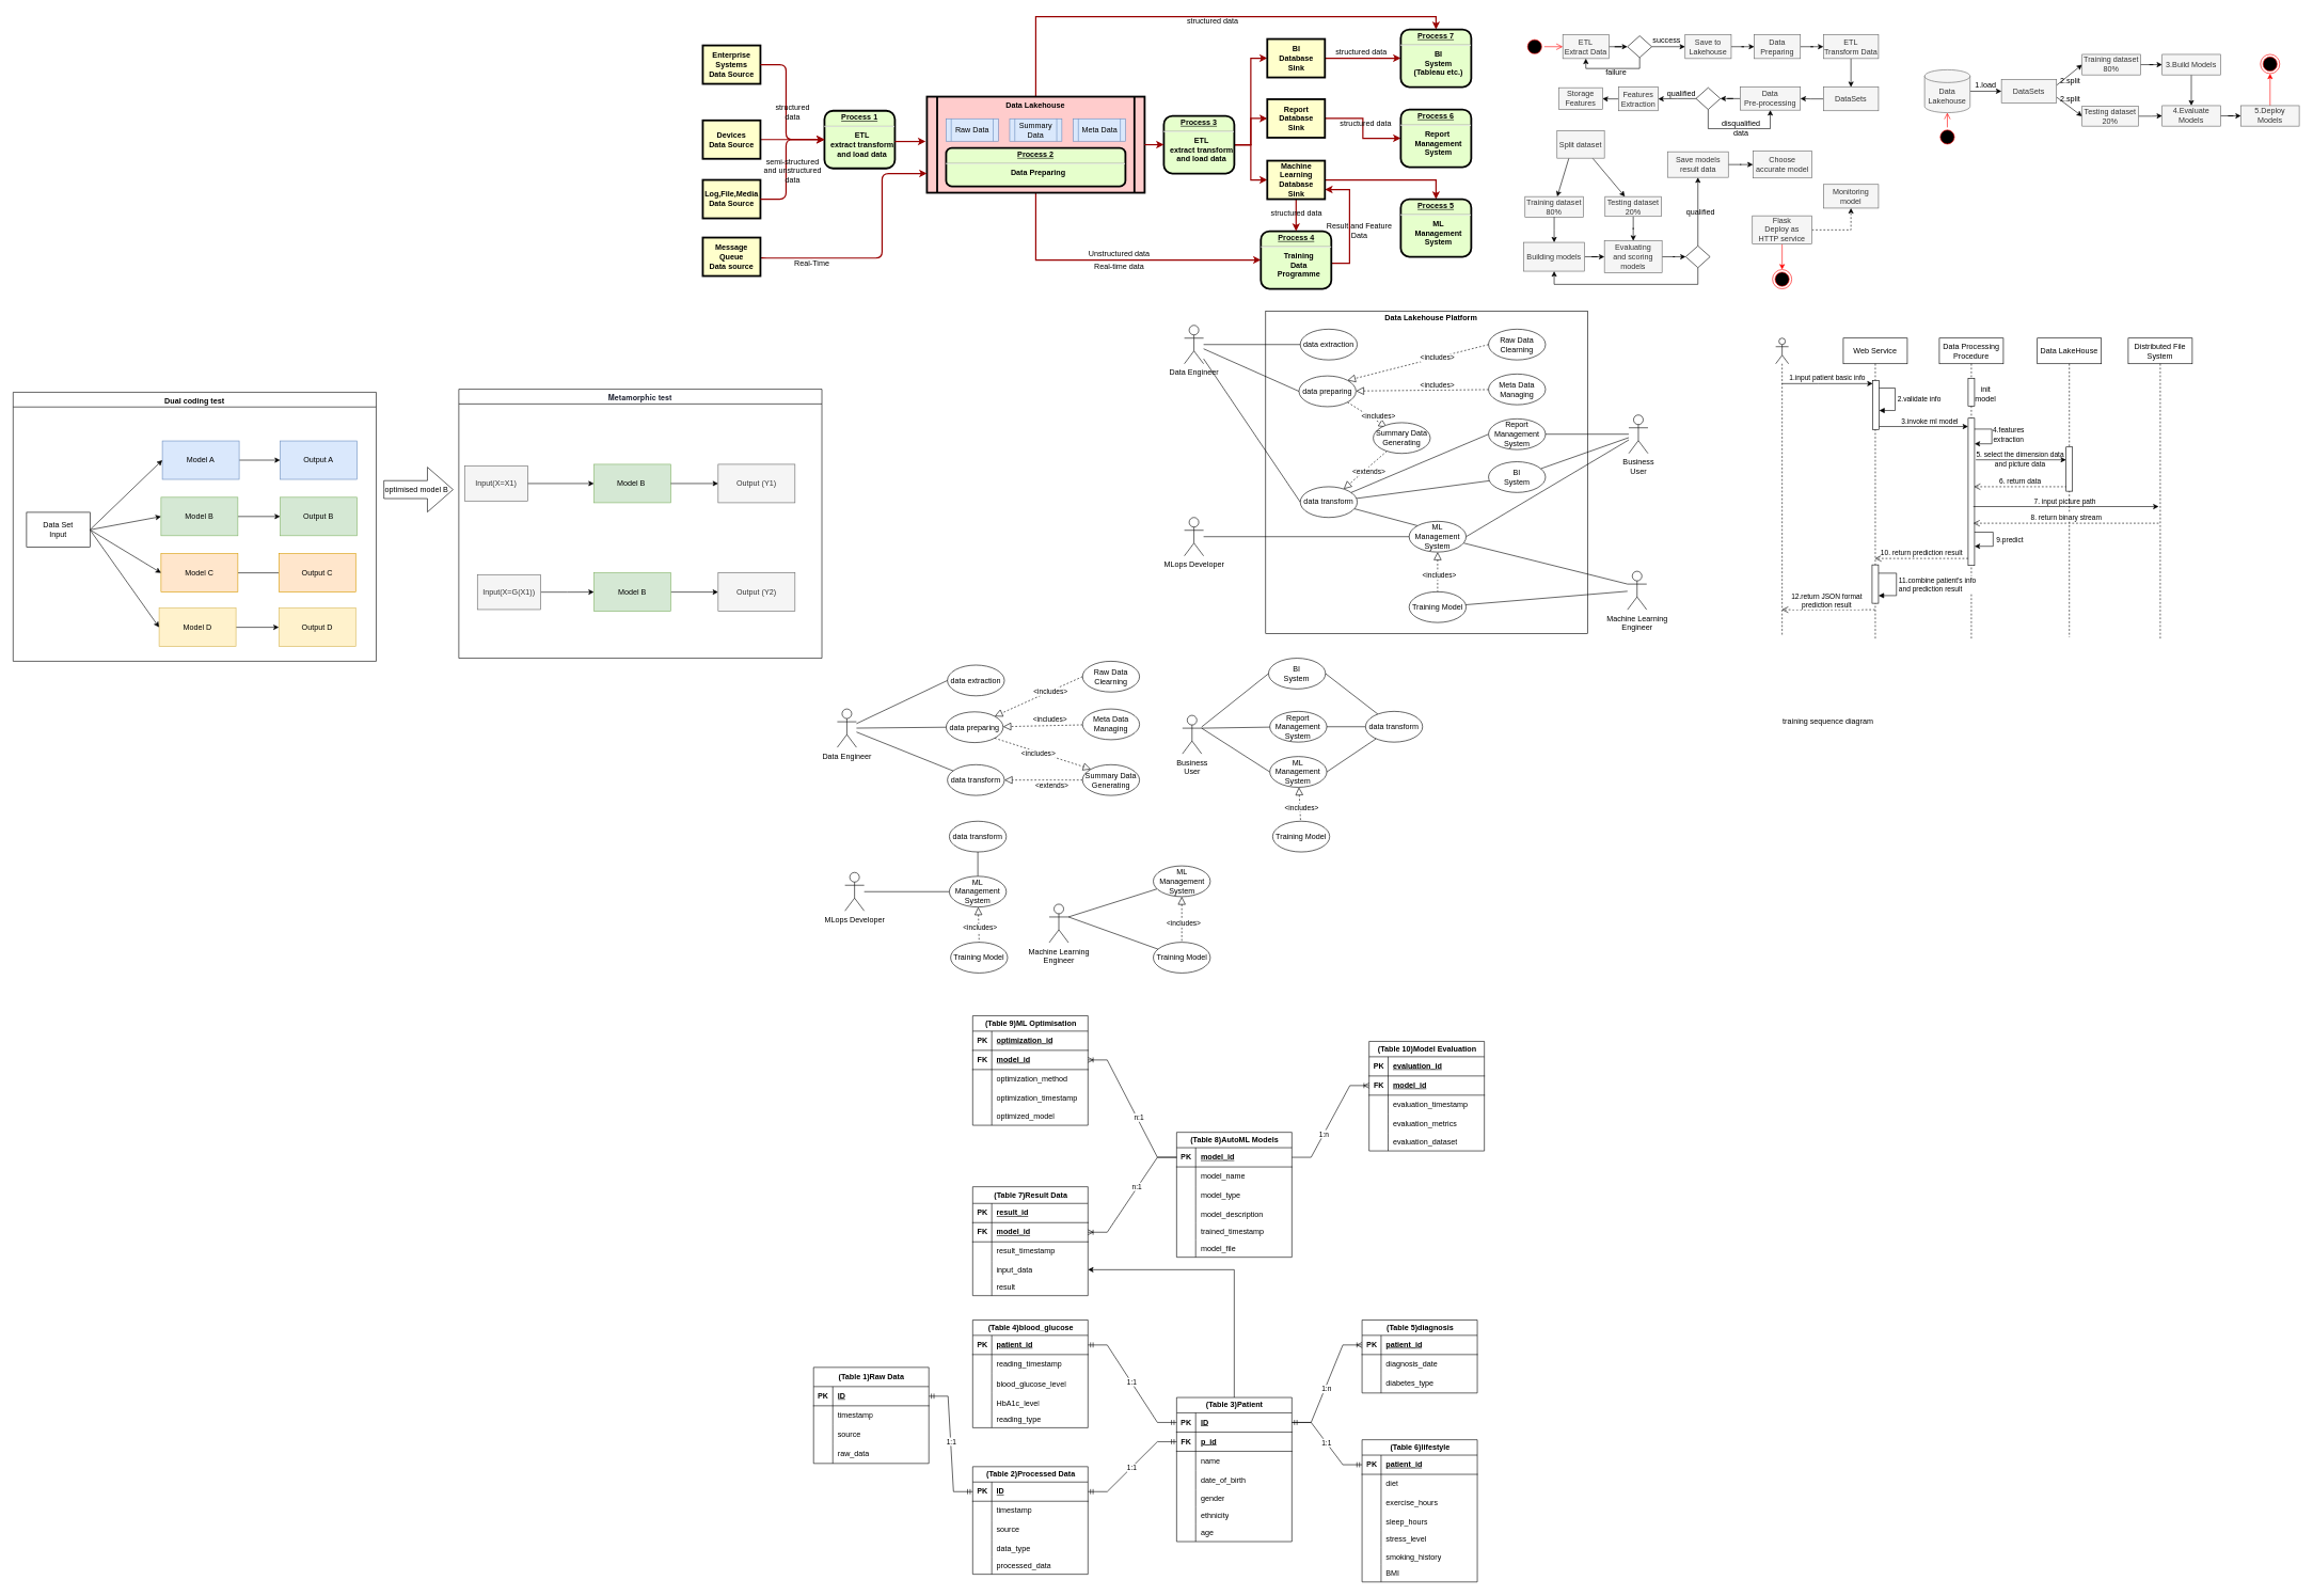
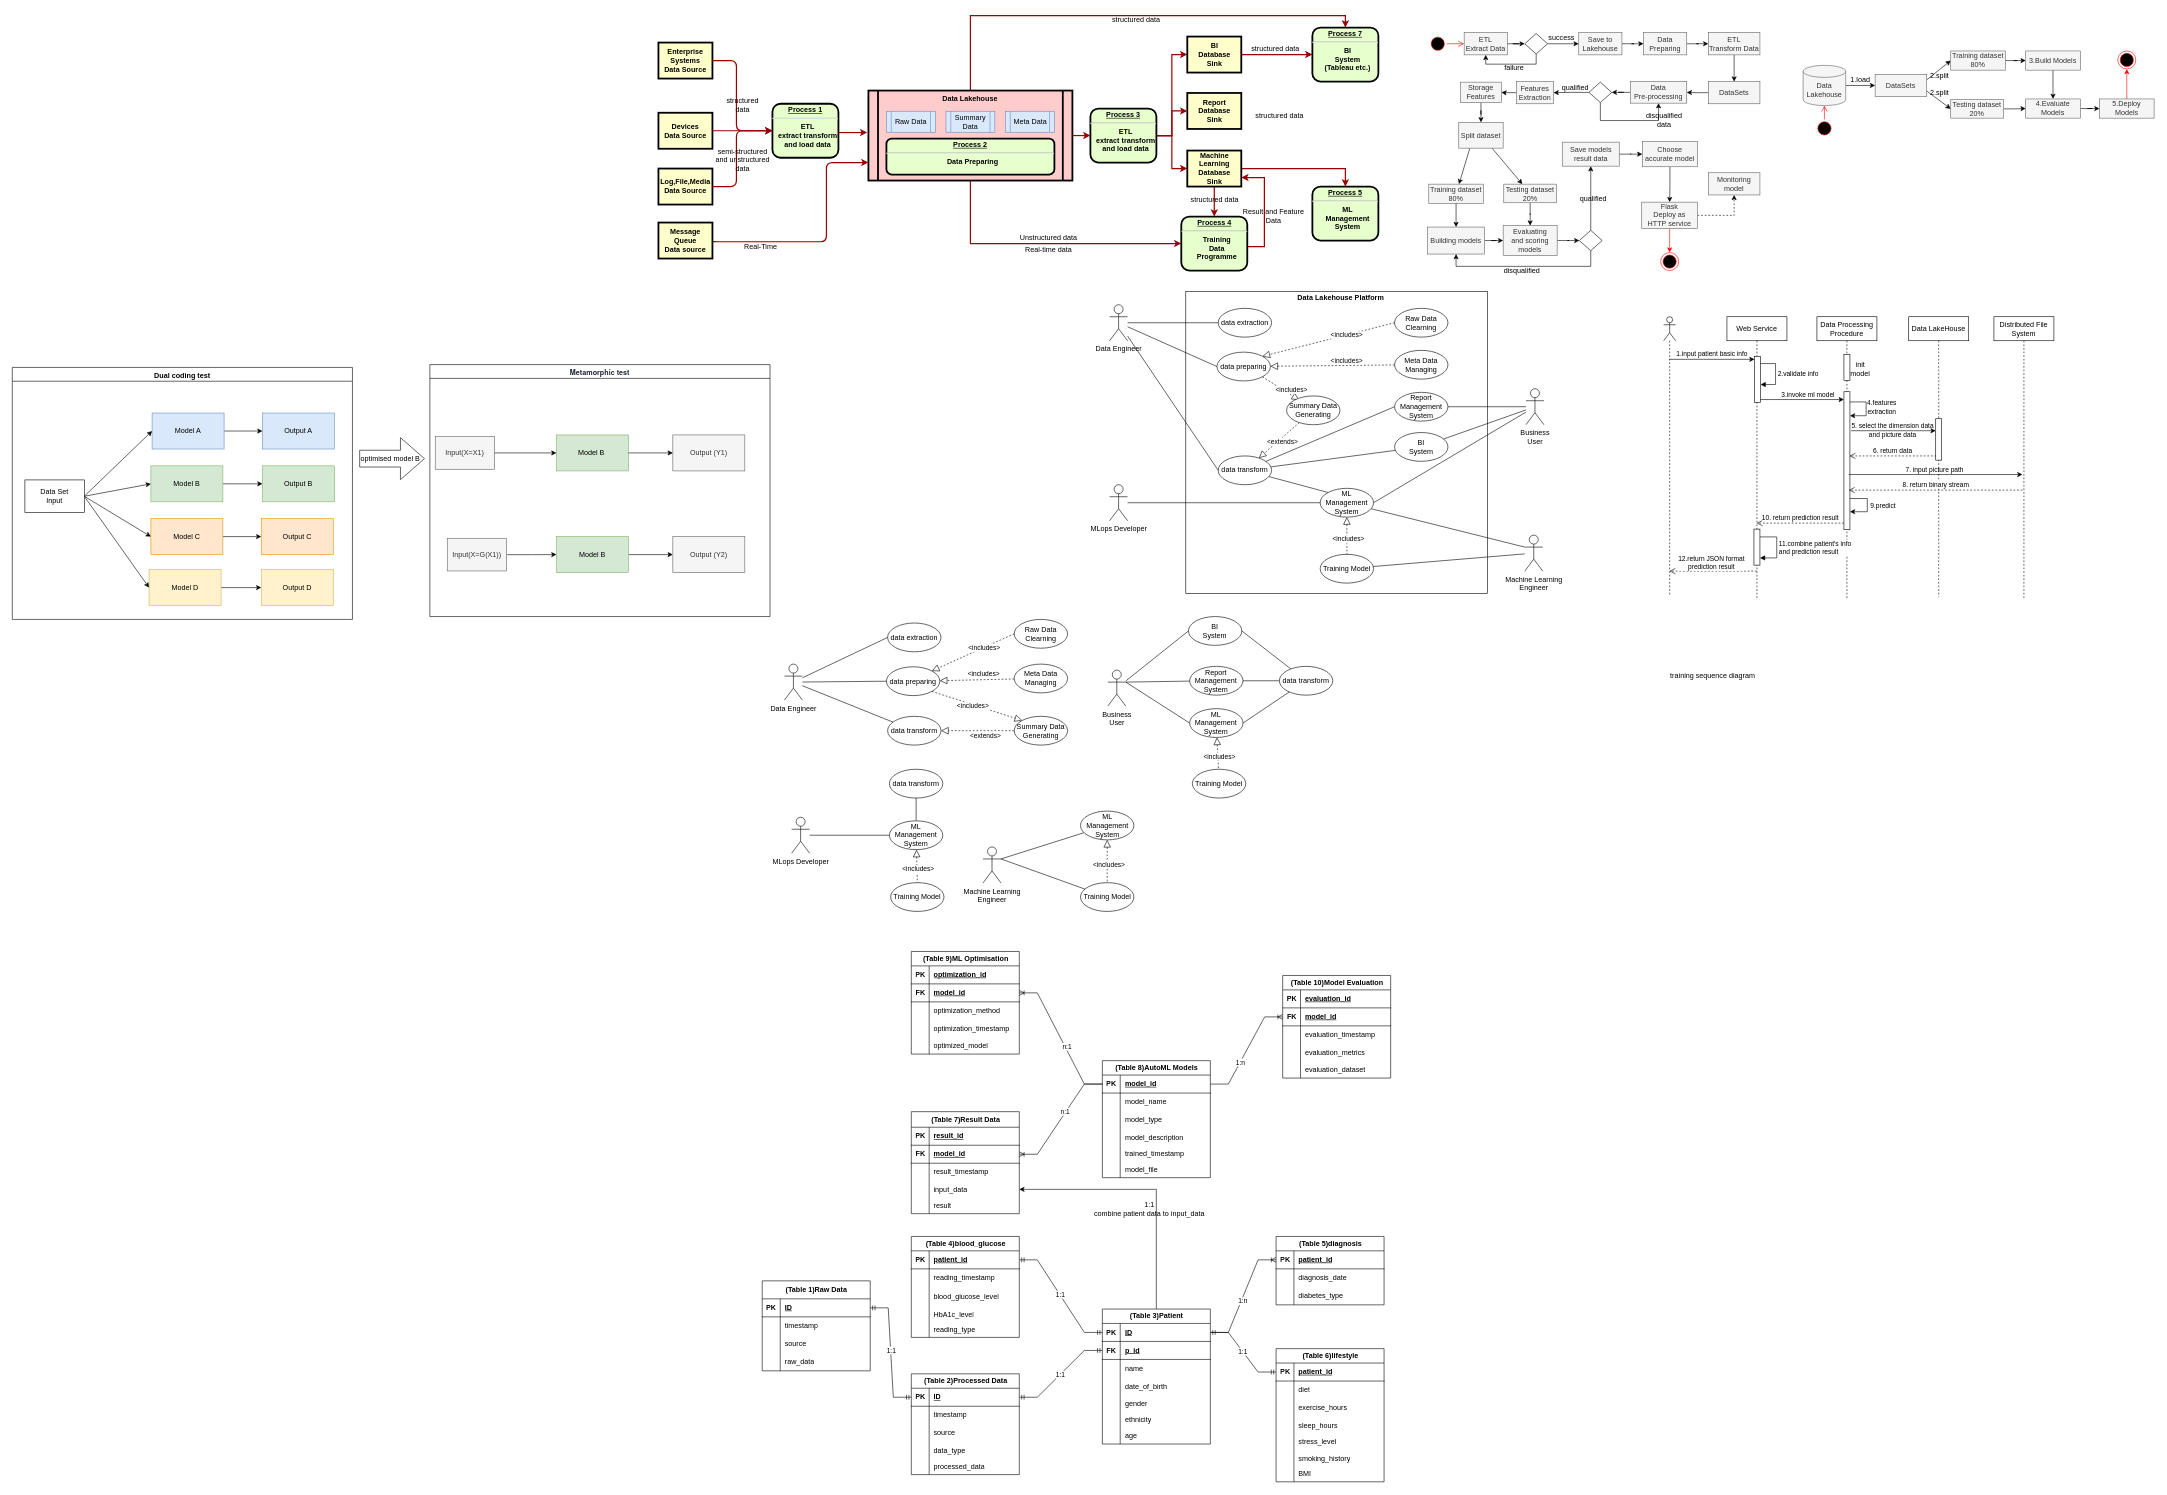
+ <mxCell id="79" style="edgeStyle=orthogonalEdgeStyle;rounded=0;orthogonalLoop=1;jettySize=auto;html=1;" parent="1" source="80" target="57" edge="1"><mxGeometry relative="1" as="geometry" /></mxCell>
- <mxCell id="29" style="edgeStyle=orthogonalEdgeStyle;rounded=0;orthogonalLoop=1;jettySize=auto;html=1;entryX=0;entryY=0.5;entryDx=0;entryDy=0;strokeColor=#990000;strokeWidth=2;" parent="1" source="30" target="39" edge="1"><mxGeometry relative="1" as="geometry" /></mxCell>
- <mxCell id="77" value="disqualified&lt;br&gt;data" style="text;html=1;align=center;verticalAlign=middle;resizable=0;points=[];autosize=1;strokeColor=none;fillColor=none;" parent="1" vertex="1"><mxGeometry x="2679" y="178.5" width="78" height="41" as="geometry" /></mxCell>
+ <mxCell id="77" value="disqualified&lt;br&gt;data" style="text;html=1;align=center;verticalAlign=middle;resizable=0;points=[];autosize=1;strokeColor=none;fillColor=none;" parent="1" vertex="1"><mxGeometry x="2734" y="178.5" width="78" height="41" as="geometry" /></mxCell>
- <mxCell id="39" value="&lt;p style=&quot;margin: 0px; margin-top: 4px; text-align: center; text-decoration: underline;&quot;&gt;&lt;strong&gt;Process 6&lt;br&gt;&lt;/strong&gt;&lt;/p&gt;&lt;hr&gt;&lt;p style=&quot;margin: 0px; margin-left: 8px;&quot;&gt;Report&amp;nbsp;&lt;/p&gt;&lt;p style=&quot;margin: 0px; margin-left: 8px;&quot;&gt;Management&lt;/p&gt;&lt;p style=&quot;margin: 0px; margin-left: 8px;&quot;&gt;System&lt;/p&gt;" style="verticalAlign=middle;align=center;overflow=fill;fontSize=12;fontFamily=Helvetica;html=1;rounded=1;fontStyle=1;strokeWidth=3;fillColor=#E6FFCC" parent="1" vertex="1"><mxGeometry x="2187" y="170" width="110" height="90" as="geometry" /></mxCell>
+ <mxCell id="66" value="" style="edgeStyle=orthogonalEdgeStyle;rounded=0;orthogonalLoop=1;jettySize=auto;html=1;" parent="1" source="67" target="70" edge="1"><mxGeometry relative="1" as="geometry" /></mxCell>
+ <mxCell id="99" value="disqualified" style="text;html=1;align=center;verticalAlign=middle;resizable=0;points=[];autosize=1;strokeColor=none;fillColor=none;" parent="1" vertex="1"><mxGeometry x="2497" y="437" width="78" height="26" as="geometry" /></mxCell>
- <mxCell id="376" style="edgeStyle=orthogonalEdgeStyle;rounded=0;orthogonalLoop=1;jettySize=auto;html=1;endArrow=none;" parent="1" source="377" target="387" edge="1"><mxGeometry relative="1" as="geometry" /></mxCell>
+ <mxCell id="376" style="edgeStyle=orthogonalEdgeStyle;rounded=0;orthogonalLoop=1;jettySize=auto;html=1;" parent="1" source="377" target="387" edge="1"><mxGeometry relative="1" as="geometry" /></mxCell>
+ <mxCell id="369" value="1:1 &lt;br&gt;combine patient data to input_data" style="text;html=1;align=center;verticalAlign=middle;resizable=0;points=[];autosize=1;strokeColor=none;fillColor=none;" parent="1" vertex="1"><mxGeometry x="1813.5" y="1993" width="202" height="41" as="geometry" /></mxCell>
